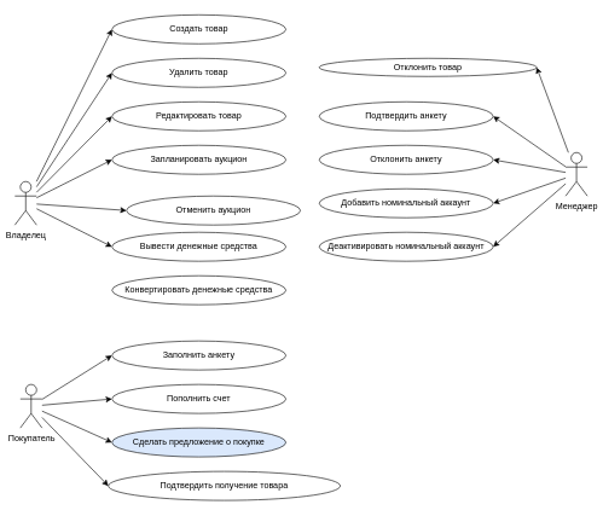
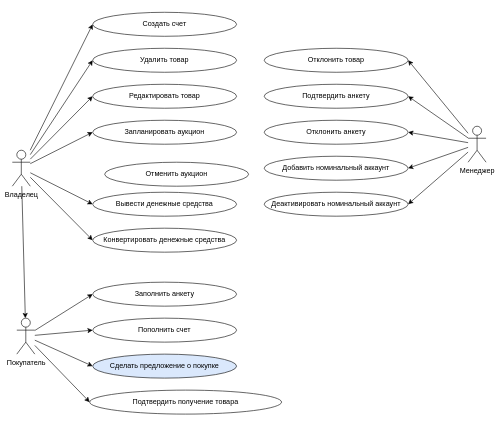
- <mxCell id="21" value="Создать товар" style="ellipse;whiteSpace=wrap;html=1;" vertex="1" parent="1"><mxGeometry x="154" y="20" width="240" height="40" as="geometry" /></mxCell>
+ <mxCell id="21" value="Создать счет" style="ellipse;whiteSpace=wrap;html=1;" vertex="1" parent="1"><mxGeometry x="154" y="20" width="240" height="40" as="geometry" /></mxCell>
- <mxCell id="32" value="Отклонить товар" style="ellipse;whiteSpace=wrap;html=1;" vertex="1" parent="1"><mxGeometry x="440" y="80" width="300" height="25" as="geometry" /></mxCell>
+ <mxCell id="32" value="Отклонить товар" style="ellipse;whiteSpace=wrap;html=1;" vertex="1" parent="1"><mxGeometry x="440" y="80" width="240" height="40" as="geometry" /></mxCell>
- <mxCell id="12" style="edgeStyle=none;rounded=0;orthogonalLoop=1;jettySize=auto;html=1;entryX=0;entryY=0.5;entryDx=0;entryDy=0;" edge="1" parent="1" source="15" target="25"><mxGeometry relative="1" as="geometry" /></mxCell>
+ <mxCell id="12" style="edgeStyle=none;rounded=0;orthogonalLoop=1;jettySize=auto;html=1;" edge="1" parent="1" source="15" target="20"><mxGeometry relative="1" as="geometry" /></mxCell>
+ <mxCell id="14" style="edgeStyle=none;rounded=0;orthogonalLoop=1;jettySize=auto;html=1;entryX=0;entryY=0.5;entryDx=0;entryDy=0;" edge="1" parent="1" source="15" target="28"><mxGeometry relative="1" as="geometry" /></mxCell>
